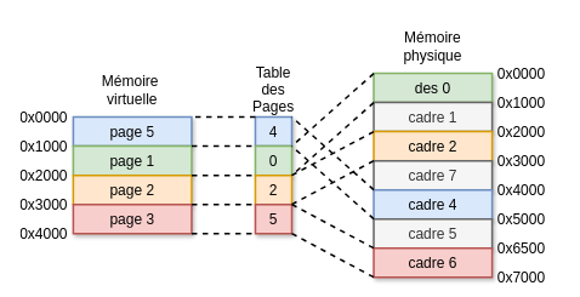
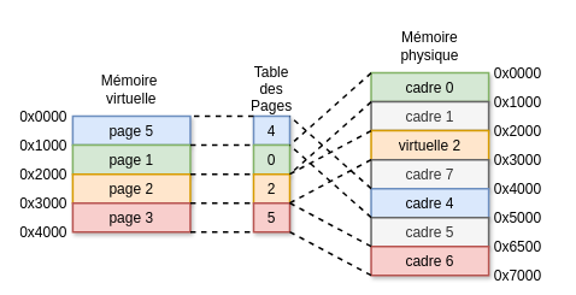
- <mxCell id="7" value="des 0" style="shape=partialRectangle;html=1;whiteSpace=wrap;connectable=0;strokeColor=#82b366;overflow=hidden;fillColor=#d5e8d4;top=1;left=1;bottom=1;right=1;pointerEvents=1;fontSize=16;strokeWidth=2;shadow=1;" vertex="1" parent="6"><mxGeometry width="130" height="32" as="geometry"><mxRectangle width="130" height="32" as="alternateBounds" /></mxGeometry></mxCell>
+ <mxCell id="7" value="cadre 0" style="shape=partialRectangle;html=1;whiteSpace=wrap;connectable=0;strokeColor=#82b366;overflow=hidden;fillColor=#d5e8d4;top=1;left=1;bottom=1;right=1;pointerEvents=1;fontSize=16;strokeWidth=2;shadow=1;" vertex="1" parent="6"><mxGeometry width="130" height="32" as="geometry"><mxRectangle width="130" height="32" as="alternateBounds" /></mxGeometry></mxCell>
- <mxCell id="13" value="cadre 2" style="shape=partialRectangle;html=1;whiteSpace=wrap;connectable=0;strokeColor=#d79b00;overflow=hidden;fillColor=#ffe6cc;top=1;left=1;bottom=1;right=1;pointerEvents=1;fontSize=16;strokeWidth=2;shadow=1;" vertex="1" parent="12"><mxGeometry width="130" height="32" as="geometry"><mxRectangle width="130" height="32" as="alternateBounds" /></mxGeometry></mxCell>
+ <mxCell id="13" value="virtuelle 2" style="shape=partialRectangle;html=1;whiteSpace=wrap;connectable=0;strokeColor=#d79b00;overflow=hidden;fillColor=#ffe6cc;top=1;left=1;bottom=1;right=1;pointerEvents=1;fontSize=16;strokeWidth=2;shadow=1;" vertex="1" parent="12"><mxGeometry width="130" height="32" as="geometry"><mxRectangle width="130" height="32" as="alternateBounds" /></mxGeometry></mxCell>
